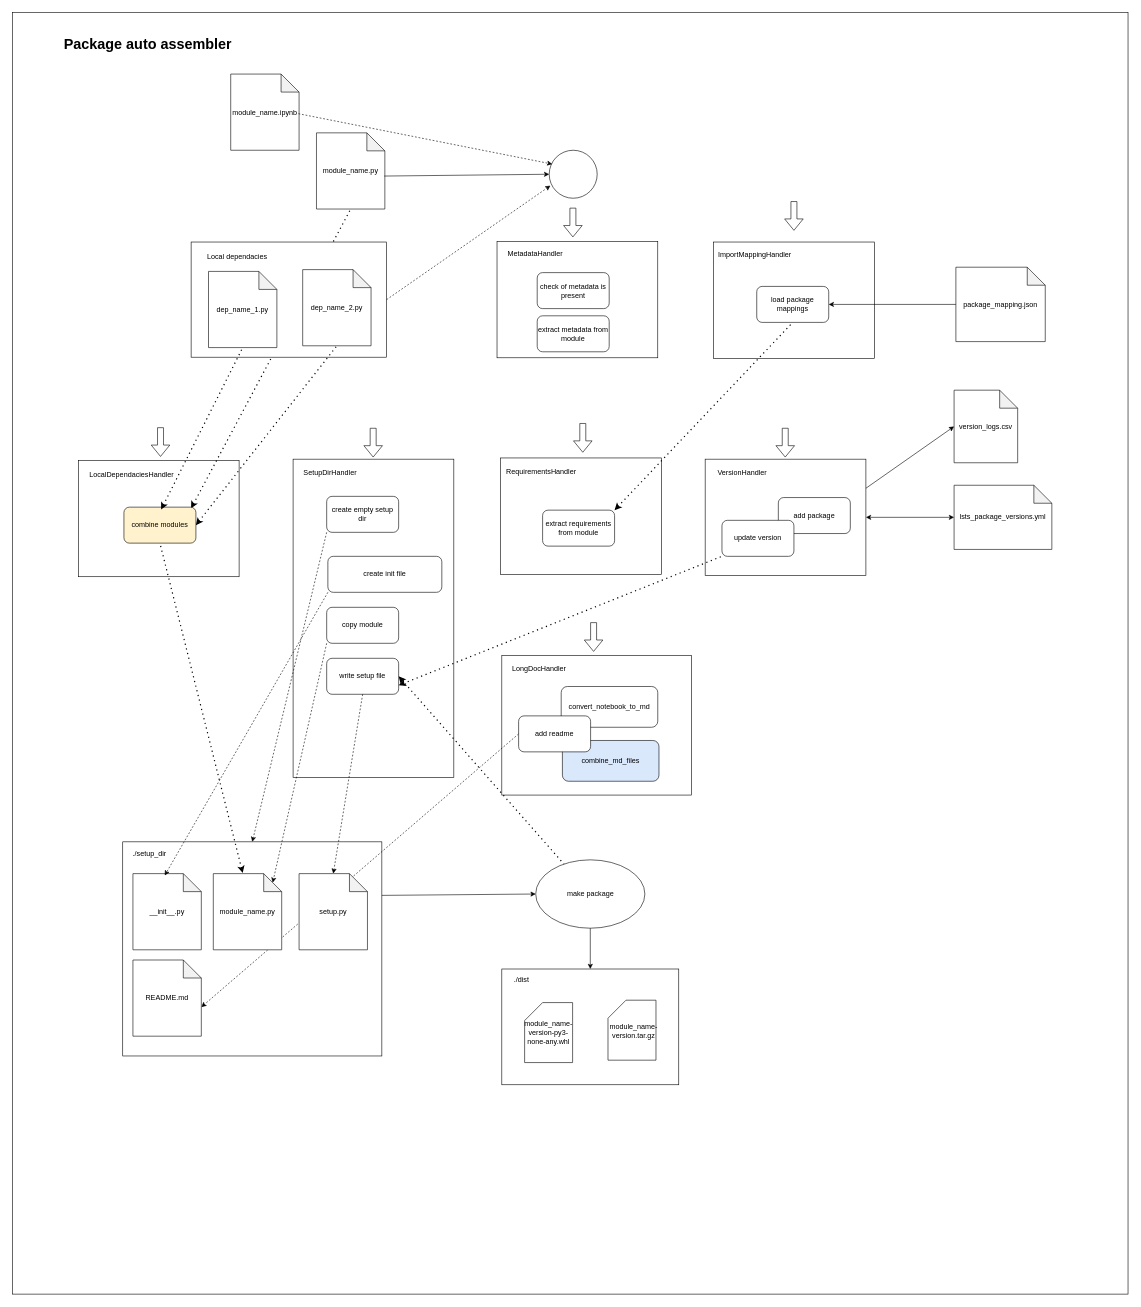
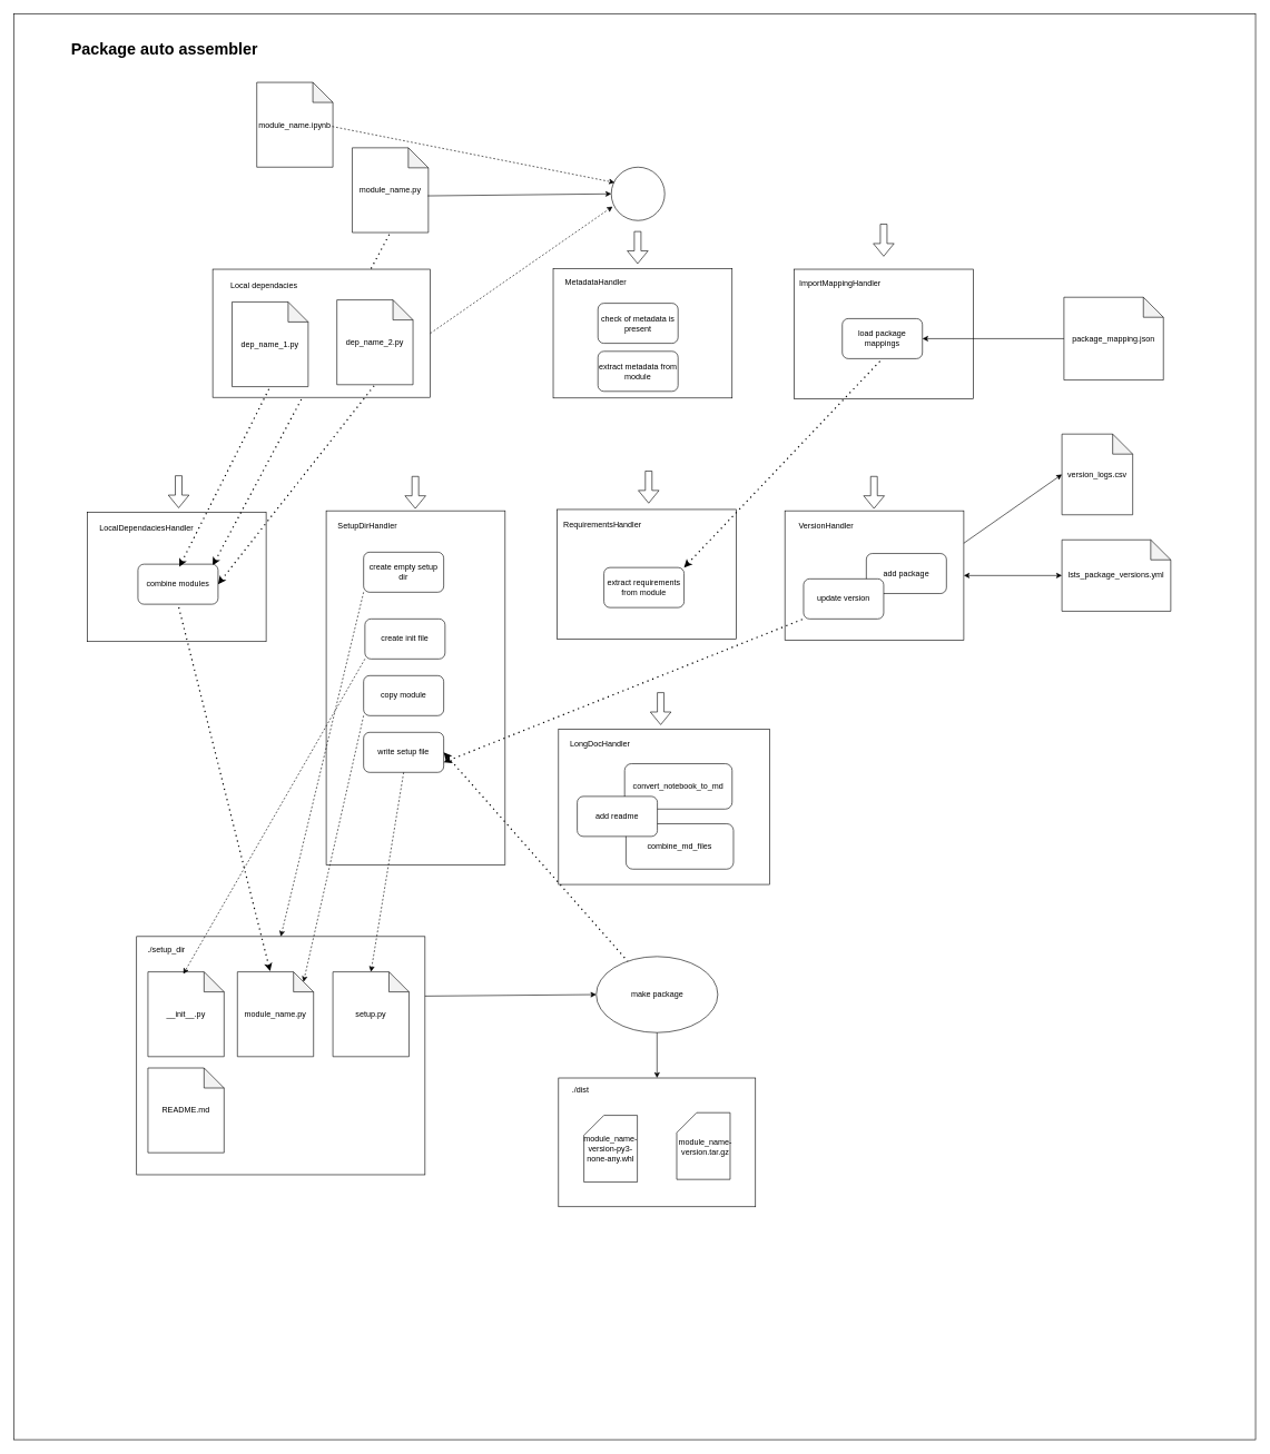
- <mxCell id="55" value="combine modules" style="rounded=1;whiteSpace=wrap;html=1;fillColor=#fff2cc;" vertex="1" parent="1"><mxGeometry x="206" y="845" width="120" height="60" as="geometry" /></mxCell>
+ <mxCell id="55" value="combine modules" style="rounded=1;whiteSpace=wrap;html=1;" vertex="1" parent="1"><mxGeometry x="206" y="845" width="120" height="60" as="geometry" /></mxCell>
- <mxCell id="40" value="create init file" style="rounded=1;whiteSpace=wrap;html=1;" vertex="1" parent="1"><mxGeometry x="546" y="927" width="190" height="60" as="geometry" /></mxCell>
+ <mxCell id="40" value="create init file" style="rounded=1;whiteSpace=wrap;html=1;" vertex="1" parent="1"><mxGeometry x="546" y="927" width="120" height="60" as="geometry" /></mxCell>
- <mxCell id="6" value="combine_md_files" style="rounded=1;whiteSpace=wrap;html=1;fillColor=#dae8fc;" vertex="1" parent="1"><mxGeometry x="937" y="1234" width="161" height="68" as="geometry" /></mxCell>
+ <mxCell id="6" value="combine_md_files" style="rounded=1;whiteSpace=wrap;html=1;" vertex="1" parent="1"><mxGeometry x="937" y="1234" width="161" height="68" as="geometry" /></mxCell>
- <mxCell id="5" value="" style="endArrow=classic;html=1;rounded=0;exitX=0;exitY=0.5;exitDx=0;exitDy=0;entryX=0;entryY=0;entryDx=114;entryDy=78.5;dashed=1;entryPerimeter=0;" edge="1" parent="1" source="69" target="70"><mxGeometry width="50" height="50" relative="1" as="geometry"><mxPoint x="786" y="1336" as="sourcePoint" /><mxPoint x="737" y="1635" as="targetPoint" /></mxGeometry></mxCell>
